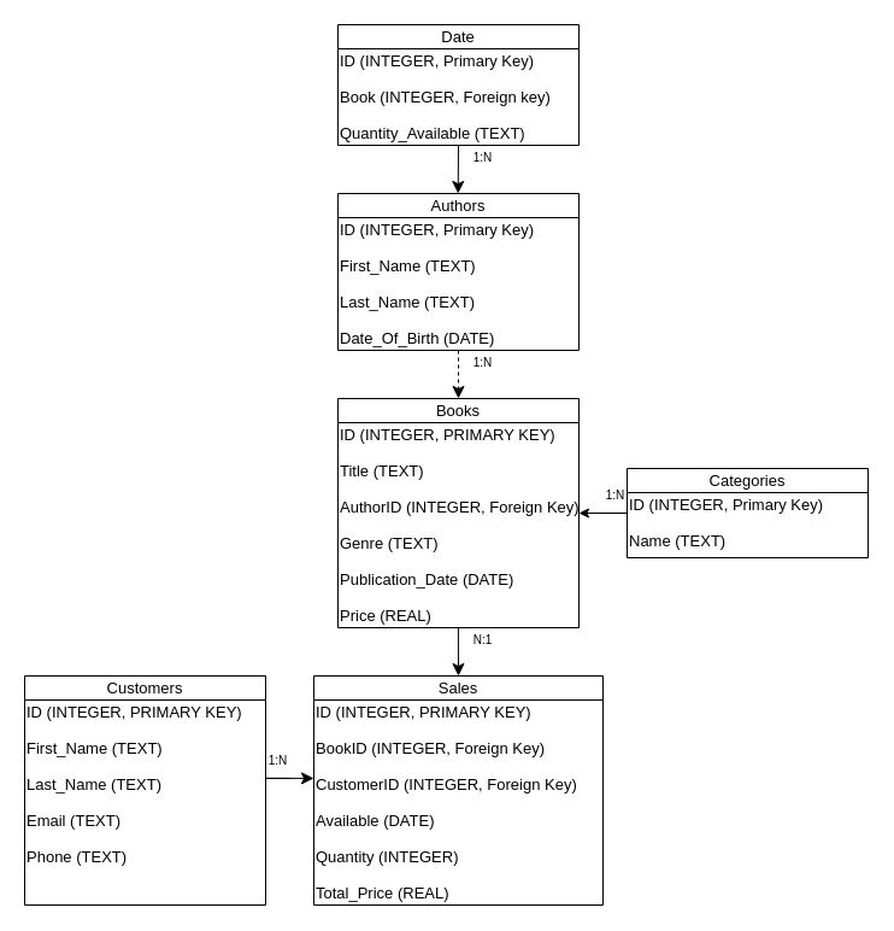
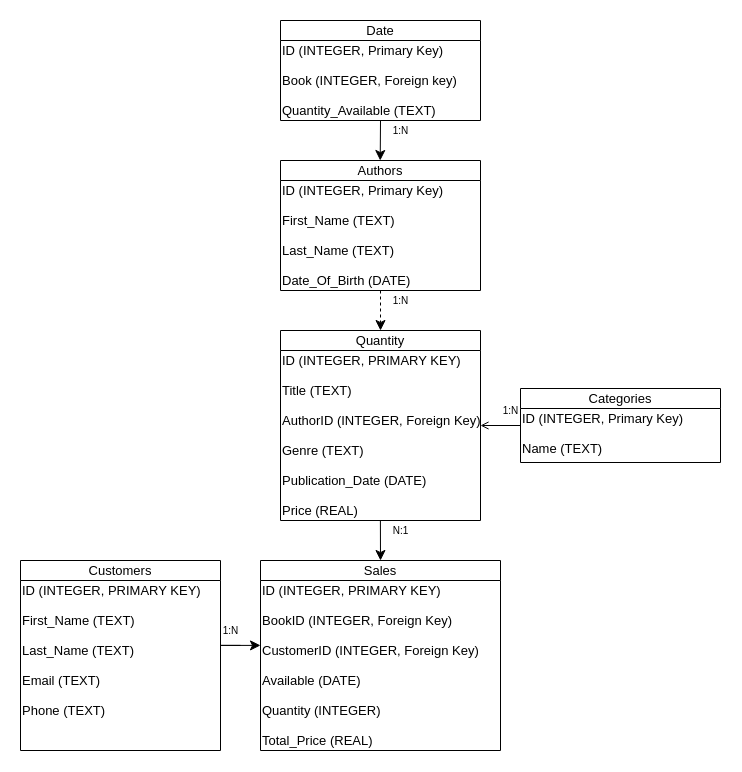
- <mxCell id="2" value="&lt;span style=&quot;font-weight: normal;&quot;&gt;&lt;font style=&quot;font-size: 13px;&quot;&gt;Books&lt;/font&gt;&lt;/span&gt;" style="swimlane;whiteSpace=wrap;html=1;startSize=20;" parent="1" vertex="1"><mxGeometry x="280" y="330" width="200" height="190" as="geometry" /></mxCell>
+ <mxCell id="2" value="&lt;span style=&quot;font-weight: normal;&quot;&gt;&lt;font style=&quot;font-size: 13px;&quot;&gt;Quantity&lt;/font&gt;&lt;/span&gt;" style="swimlane;whiteSpace=wrap;html=1;startSize=20;" parent="1" vertex="1"><mxGeometry x="280" y="330" width="200" height="190" as="geometry" /></mxCell>
- <mxCell id="39" style="edgeStyle=orthogonalEdgeStyle;rounded=0;orthogonalLoop=1;jettySize=auto;html=1;entryX=1;entryY=0.75;entryDx=0;entryDy=0;" parent="1" source="40" target="5" edge="1"><mxGeometry relative="1" as="geometry" /></mxCell>
+ <mxCell id="39" style="edgeStyle=orthogonalEdgeStyle;rounded=0;orthogonalLoop=1;jettySize=auto;html=1;entryX=1;entryY=0.75;entryDx=0;entryDy=0;endArrow=open;" parent="1" source="40" target="5" edge="1"><mxGeometry relative="1" as="geometry" /></mxCell>
